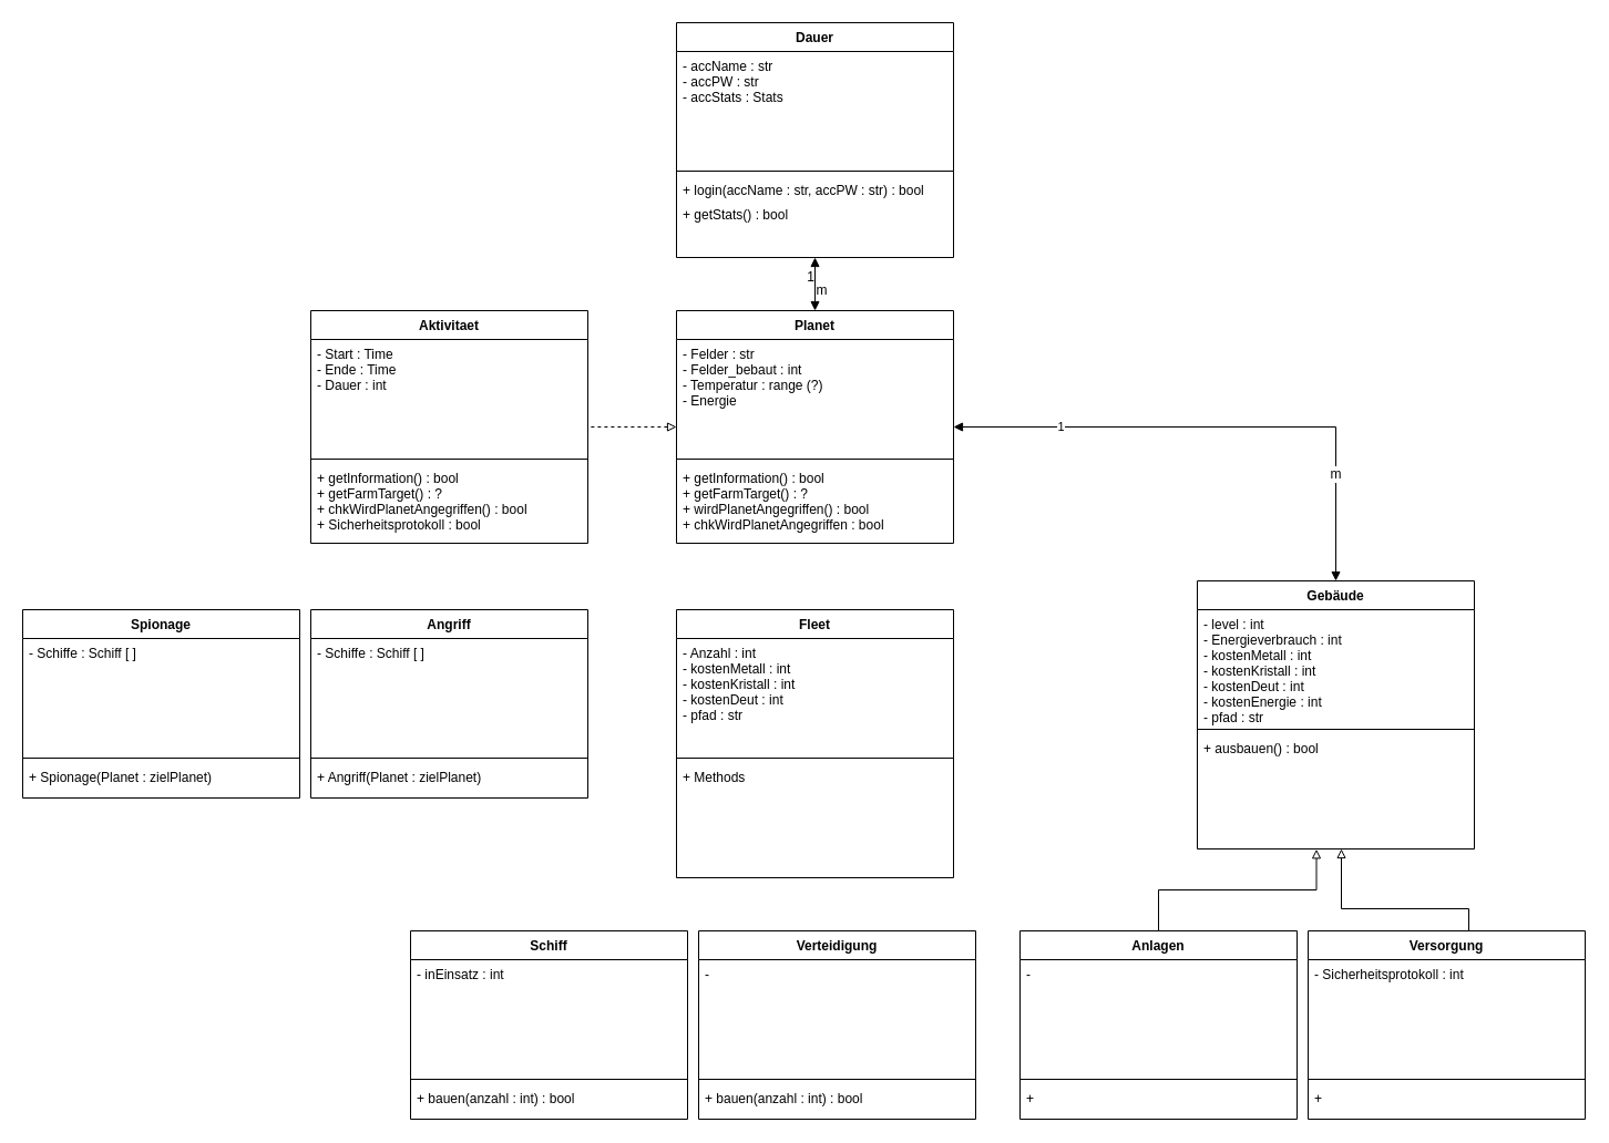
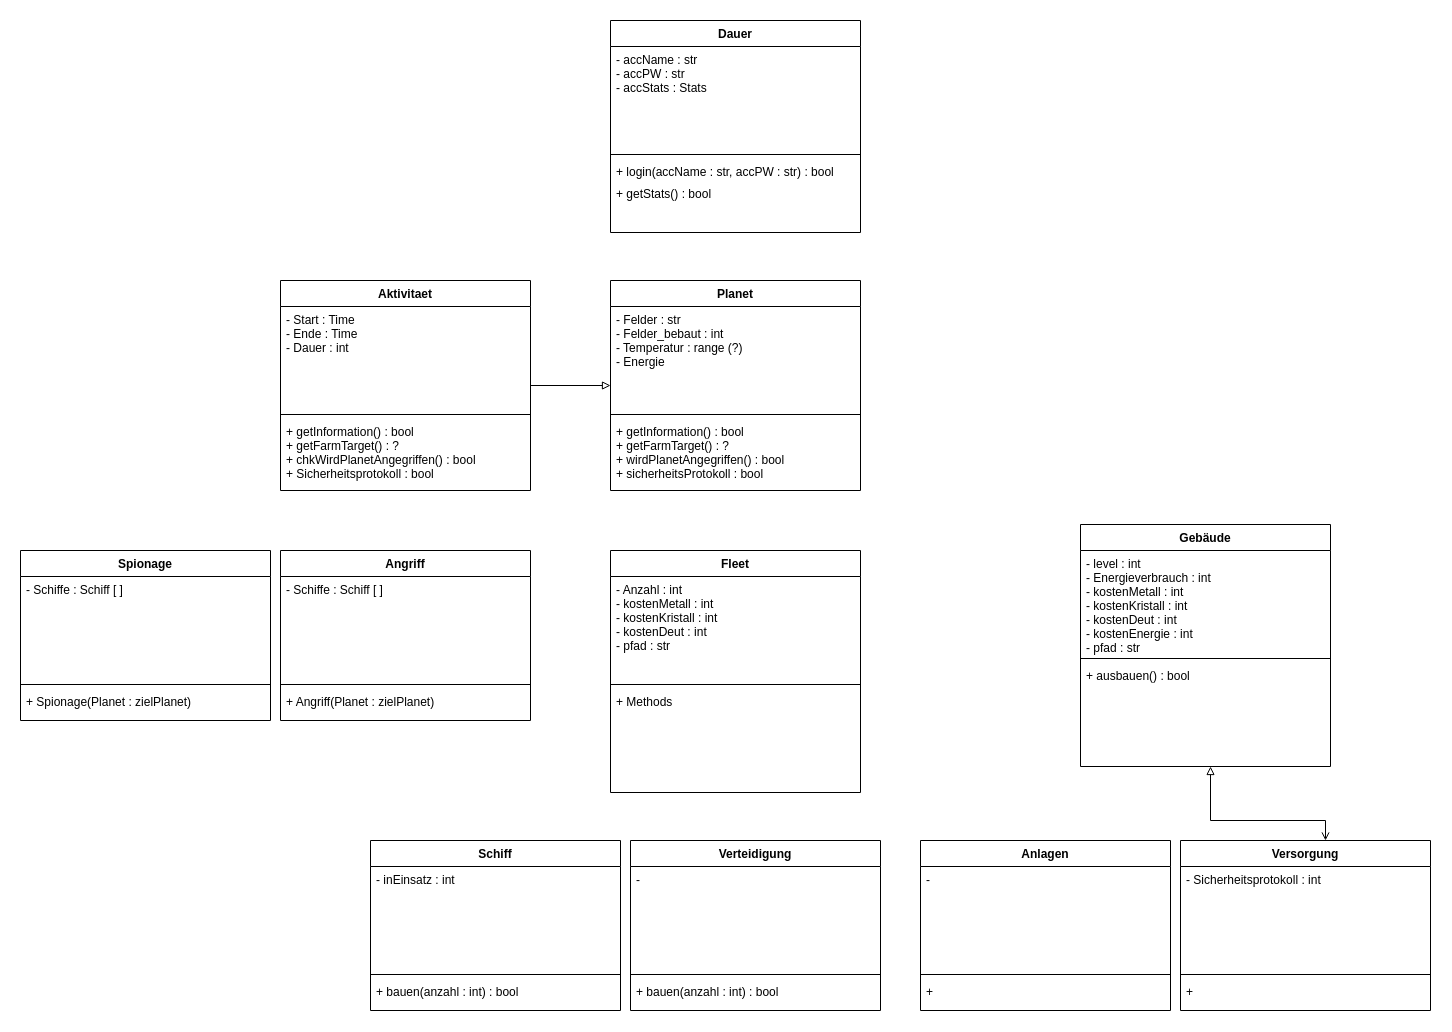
- <mxCell id="2" value="" style="edgeStyle=orthogonalEdgeStyle;rounded=0;orthogonalLoop=1;jettySize=auto;html=1;startArrow=block;startFill=1;endArrow=block;endFill=1;" edge="1" parent="1" source="5" target="13"><mxGeometry relative="1" as="geometry" /></mxCell>
- <mxCell id="3" value="m" style="text;html=1;align=center;verticalAlign=middle;resizable=0;points=[];labelBackgroundColor=#ffffff;" vertex="1" connectable="0" parent="2"><mxGeometry x="0.779" y="1" relative="1" as="geometry"><mxPoint x="4" y="-14" as="offset" /></mxGeometry></mxCell>
- <mxCell id="4" value="1" style="text;html=1;align=center;verticalAlign=middle;resizable=0;points=[];labelBackgroundColor=#ffffff;" vertex="1" connectable="0" parent="2"><mxGeometry x="-0.877" y="2" relative="1" as="geometry"><mxPoint x="-7" y="14" as="offset" /></mxGeometry></mxCell>
- <mxCell id="12" value="" style="edgeStyle=orthogonalEdgeStyle;rounded=0;orthogonalLoop=1;jettySize=auto;html=1;startArrow=block;startFill=0;endArrow=none;endFill=0;dashed=1;" edge="1" parent="1" source="13" target="17"><mxGeometry relative="1" as="geometry" /></mxCell>
+ <mxCell id="12" value="" style="edgeStyle=orthogonalEdgeStyle;rounded=0;orthogonalLoop=1;jettySize=auto;html=1;startArrow=block;startFill=0;endArrow=none;endFill=0;" edge="1" parent="1" source="13" target="17"><mxGeometry relative="1" as="geometry" /></mxCell>
- <mxCell id="10" value="1" style="edgeStyle=orthogonalEdgeStyle;rounded=0;orthogonalLoop=1;jettySize=auto;html=1;startArrow=block;startFill=1;endArrow=block;endFill=1;" edge="1" parent="1" source="13" target="22"><mxGeometry x="-0.6" relative="1" as="geometry"><mxPoint as="offset" /></mxGeometry></mxCell>
- <mxCell id="11" value="m" style="text;html=1;align=center;verticalAlign=middle;resizable=0;points=[];labelBackgroundColor=#ffffff;" vertex="1" connectable="0" parent="10"><mxGeometry x="0.6" y="-1" relative="1" as="geometry"><mxPoint as="offset" /></mxGeometry></mxCell>
- <mxCell id="16" value="+ getInformation() : bool&#10;+ getFarmTarget() : ?&#10;+ wirdPlanetAngegriffen() : bool&#10;+ chkWirdPlanetAngegriffen : bool&#10;" style="text;strokeColor=none;fillColor=none;align=left;verticalAlign=top;spacingLeft=4;spacingRight=4;overflow=hidden;rotatable=0;points=[[0,0.5],[1,0.5]];portConstraint=eastwest;" vertex="1" parent="13"><mxGeometry y="138" width="250" height="72" as="geometry" /></mxCell>
+ <mxCell id="16" value="+ getInformation() : bool&#10;+ getFarmTarget() : ?&#10;+ wirdPlanetAngegriffen() : bool&#10;+ sicherheitsProtokoll : bool&#10;" style="text;strokeColor=none;fillColor=none;align=left;verticalAlign=top;spacingLeft=4;spacingRight=4;overflow=hidden;rotatable=0;points=[[0,0.5],[1,0.5]];portConstraint=eastwest;" vertex="1" parent="13"><mxGeometry y="138" width="250" height="72" as="geometry" /></mxCell>
- <mxCell id="34" value="" style="edgeStyle=orthogonalEdgeStyle;rounded=0;orthogonalLoop=1;jettySize=auto;html=1;startArrow=block;startFill=0;endArrow=none;endFill=0;entryX=0.5;entryY=0;entryDx=0;entryDy=0;exitX=0.43;exitY=1.003;exitDx=0;exitDy=0;exitPerimeter=0;" edge="1" parent="1" source="25" target="30"><mxGeometry relative="1" as="geometry"><mxPoint x="1130" y="800" as="sourcePoint" /><mxPoint x="1160" y="882" as="targetPoint" /></mxGeometry></mxCell>
- <mxCell id="21" value="" style="edgeStyle=orthogonalEdgeStyle;rounded=0;orthogonalLoop=1;jettySize=auto;html=1;startArrow=block;startFill=0;endArrow=none;endFill=0;" edge="1" parent="1" source="22" target="26"><mxGeometry relative="1" as="geometry"><Array as="points"><mxPoint x="1210" y="820" /><mxPoint x="1325" y="820" /></Array></mxGeometry></mxCell>
+ <mxCell id="21" value="" style="edgeStyle=orthogonalEdgeStyle;rounded=0;orthogonalLoop=1;jettySize=auto;html=1;startArrow=block;startFill=0;endArrow=open;endFill=0;" edge="1" parent="1" source="22" target="26"><mxGeometry relative="1" as="geometry"><Array as="points"><mxPoint x="1210" y="820" /><mxPoint x="1325" y="820" /></Array></mxGeometry></mxCell>
